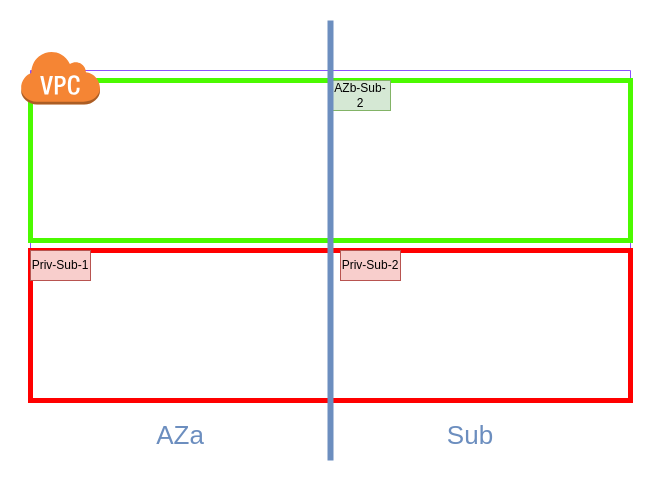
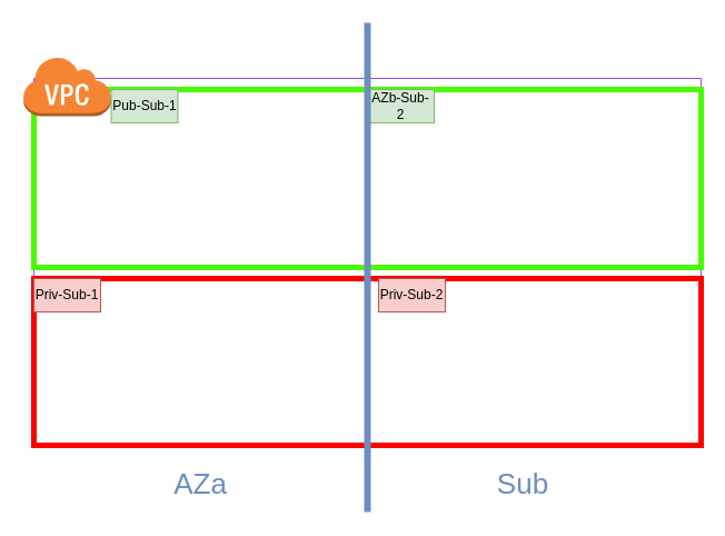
+ <mxCell id="10" value="Pub-Sub-1" style="text;html=1;align=center;verticalAlign=middle;whiteSpace=wrap;rounded=0;fillColor=#d5e8d4;strokeColor=#82b366;" vertex="1" parent="2"><mxGeometry x="69.5" y="10" width="60" height="30" as="geometry" /></mxCell>
